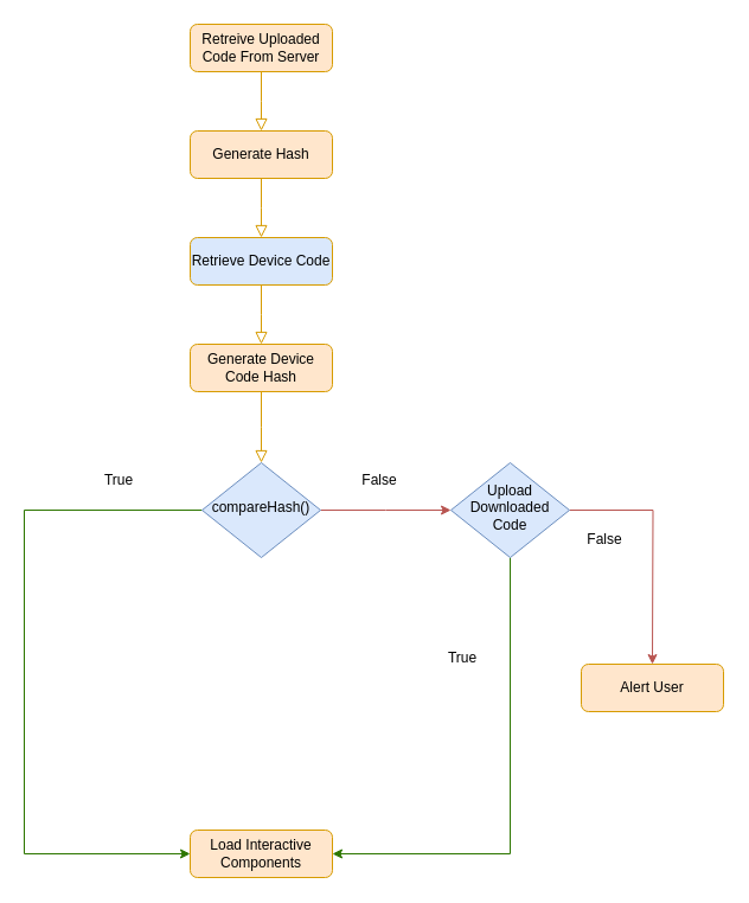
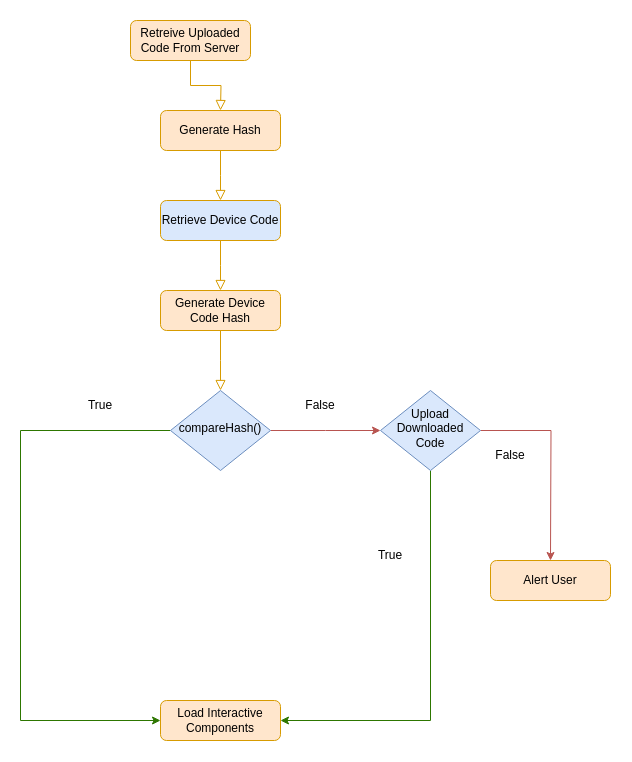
- <mxCell id="3" value="&lt;div&gt;Retreive Uploaded Code From Server&lt;/div&gt;" style="rounded=1;whiteSpace=wrap;html=1;fontSize=12;glass=0;strokeWidth=1;shadow=0;fillColor=#ffe6cc;strokeColor=#d79b00;fontColor=#000000;" parent="1" vertex="1"><mxGeometry x="160" y="20" width="120" height="40" as="geometry" /></mxCell>
+ <mxCell id="3" value="&lt;div&gt;Retreive Uploaded Code From Server&lt;/div&gt;" style="rounded=1;whiteSpace=wrap;html=1;fontSize=12;glass=0;strokeWidth=1;shadow=0;fillColor=#ffe6cc;strokeColor=#d79b00;fontColor=#000000;" parent="1" vertex="1"><mxGeometry x="130" y="20" width="120" height="40" as="geometry" /></mxCell>
